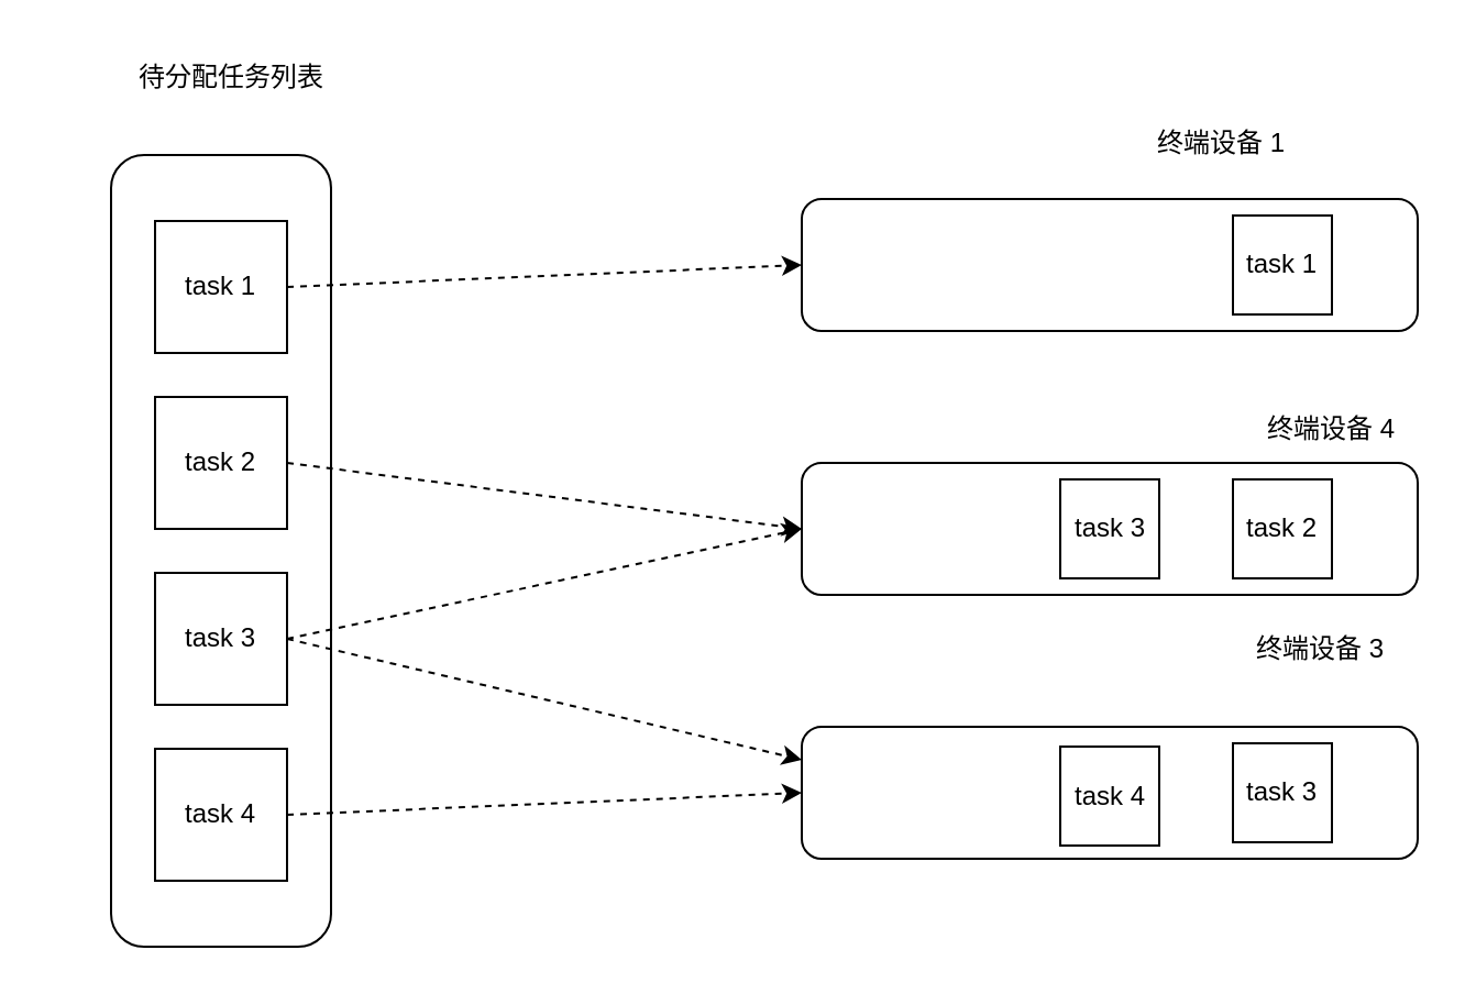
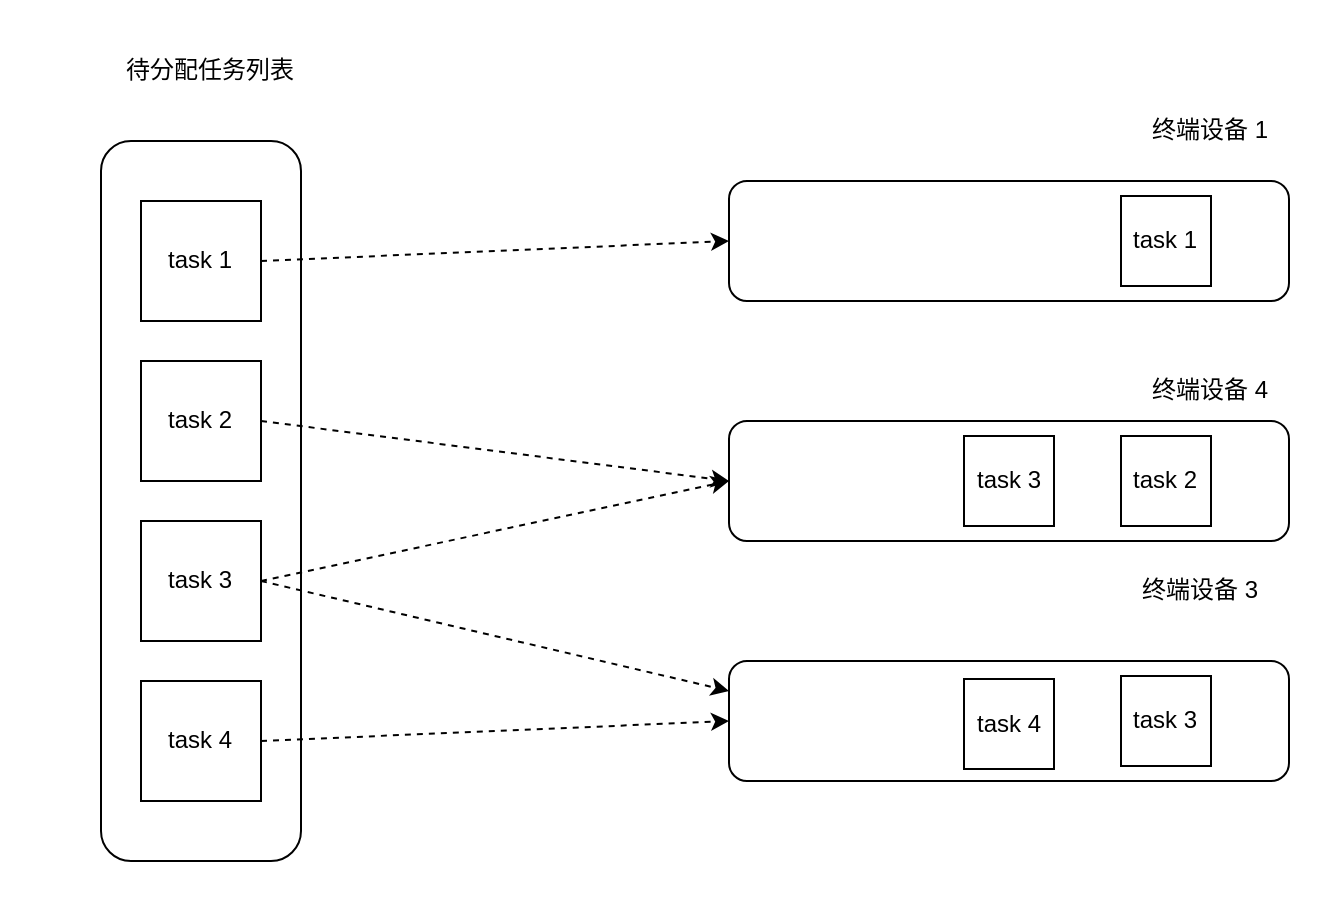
- <mxCell id="15" value="终端设备 1" style="text;html=1;strokeColor=none;fillColor=none;align=center;verticalAlign=middle;whiteSpace=wrap;rounded=0;" vertex="1" parent="1"><mxGeometry x="520" y="50" width="70" height="30" as="geometry" /></mxCell>
+ <mxCell id="15" value="终端设备 1" style="text;html=1;strokeColor=none;fillColor=none;align=center;verticalAlign=middle;whiteSpace=wrap;rounded=0;" vertex="1" parent="1"><mxGeometry x="570" y="50" width="70" height="30" as="geometry" /></mxCell>
